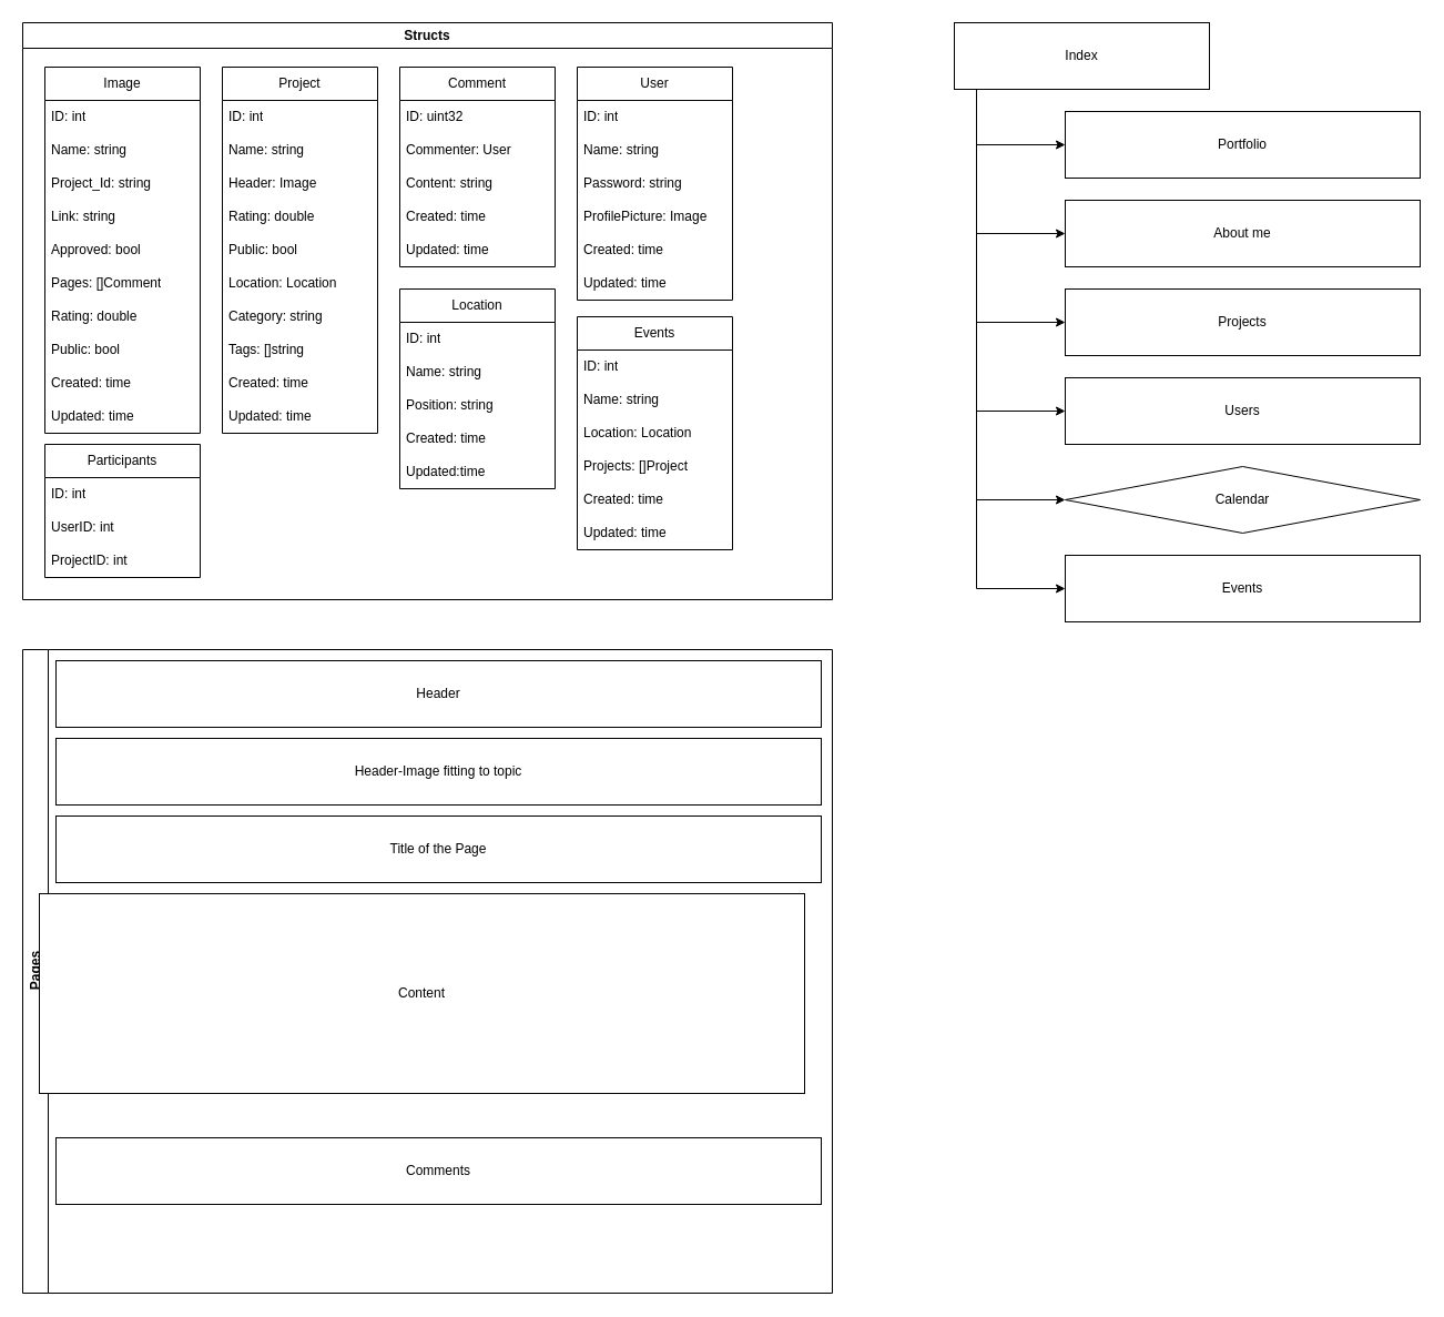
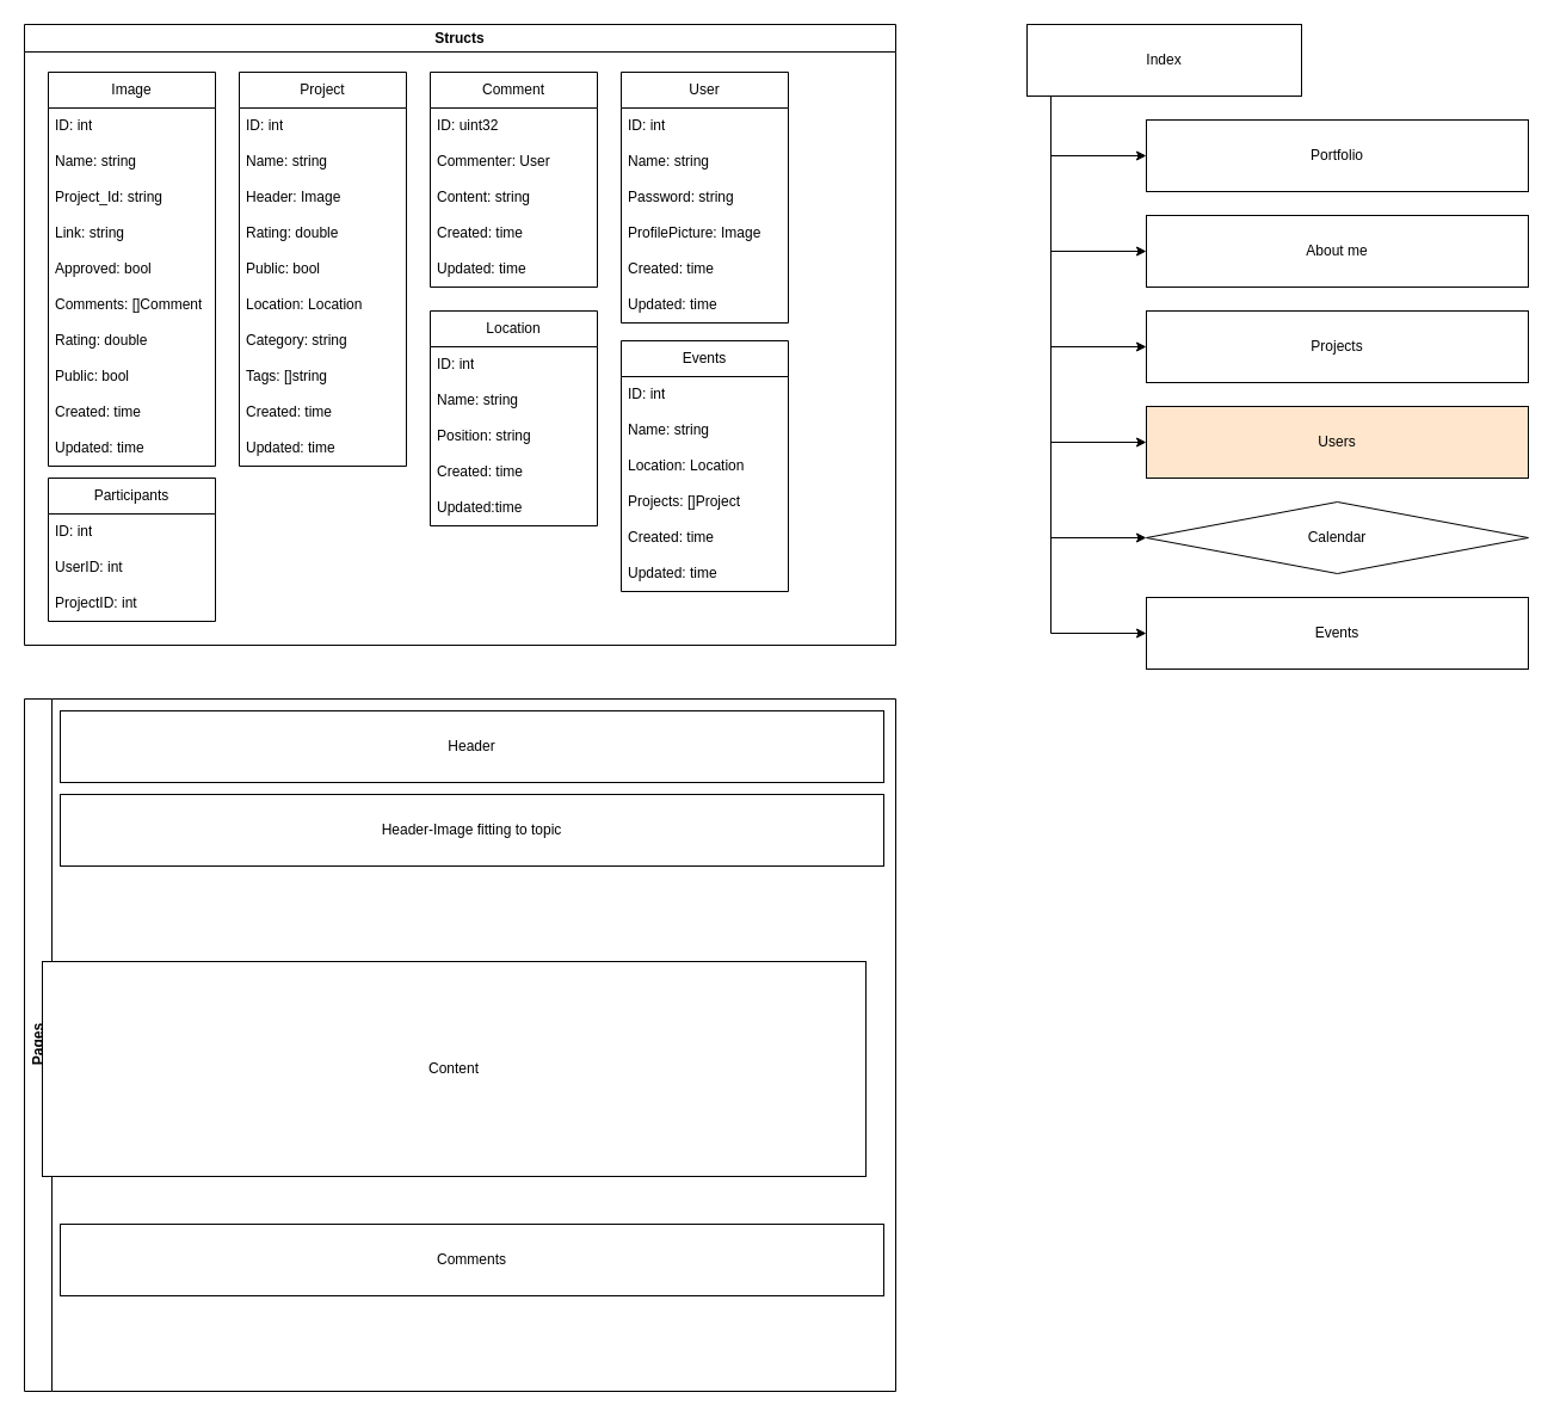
- <mxCell id="9" value="Pages: []Comment" style="text;strokeColor=none;fillColor=none;align=left;verticalAlign=middle;spacingLeft=4;spacingRight=4;overflow=hidden;points=[[0,0.5],[1,0.5]];portConstraint=eastwest;rotatable=0;whiteSpace=wrap;html=1;" parent="3" vertex="1"><mxGeometry y="180" width="140" height="30" as="geometry" /></mxCell>
+ <mxCell id="9" value="Comments: []Comment" style="text;strokeColor=none;fillColor=none;align=left;verticalAlign=middle;spacingLeft=4;spacingRight=4;overflow=hidden;points=[[0,0.5],[1,0.5]];portConstraint=eastwest;rotatable=0;whiteSpace=wrap;html=1;" parent="3" vertex="1"><mxGeometry y="180" width="140" height="30" as="geometry" /></mxCell>
- <mxCell id="64" value="Users" style="rounded=0;whiteSpace=wrap;html=1;" parent="1" vertex="1"><mxGeometry x="960" y="340" width="320" height="60" as="geometry" /></mxCell>
+ <mxCell id="64" value="Users" style="rounded=0;whiteSpace=wrap;html=1;fillColor=#ffe6cc;" parent="1" vertex="1"><mxGeometry x="960" y="340" width="320" height="60" as="geometry" /></mxCell>
- <mxCell id="58" value="Title of the Page" style="rounded=0;whiteSpace=wrap;html=1;" parent="55" vertex="1"><mxGeometry x="30" y="150" width="690" height="60" as="geometry" /></mxCell>
